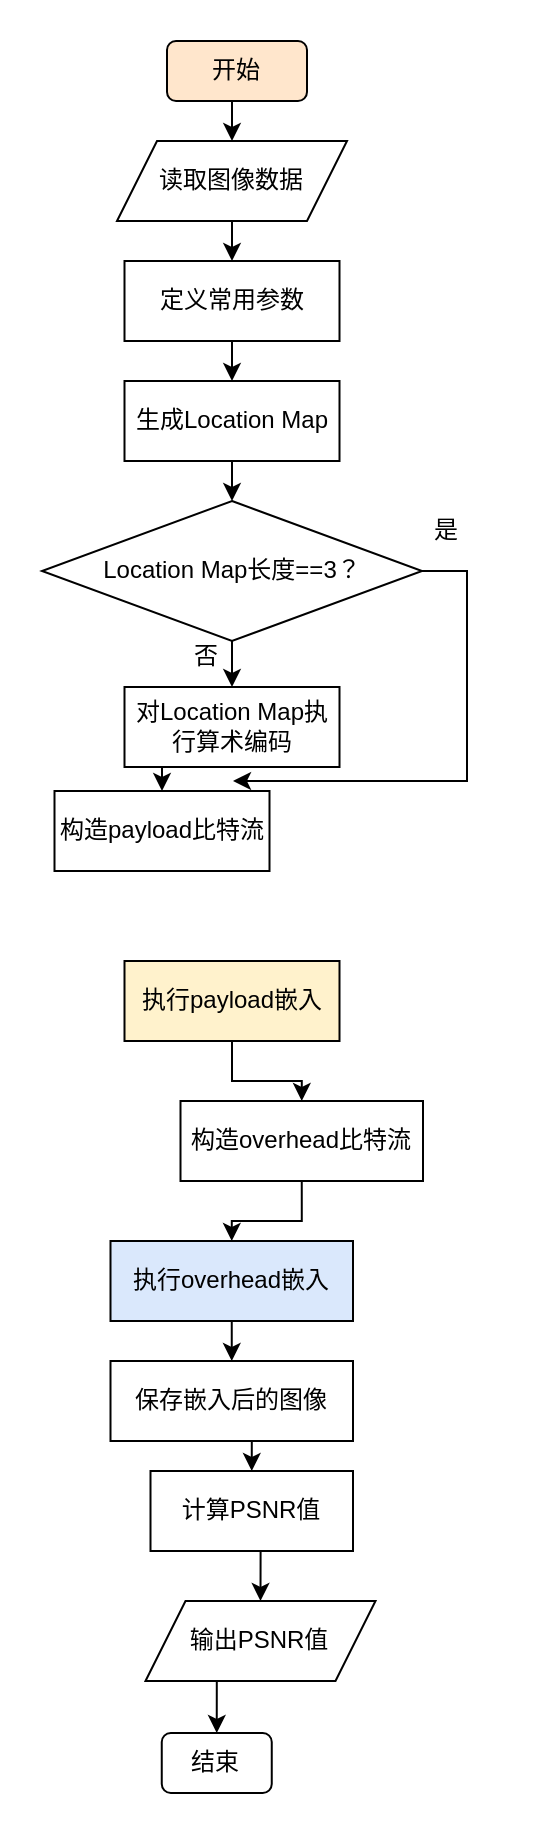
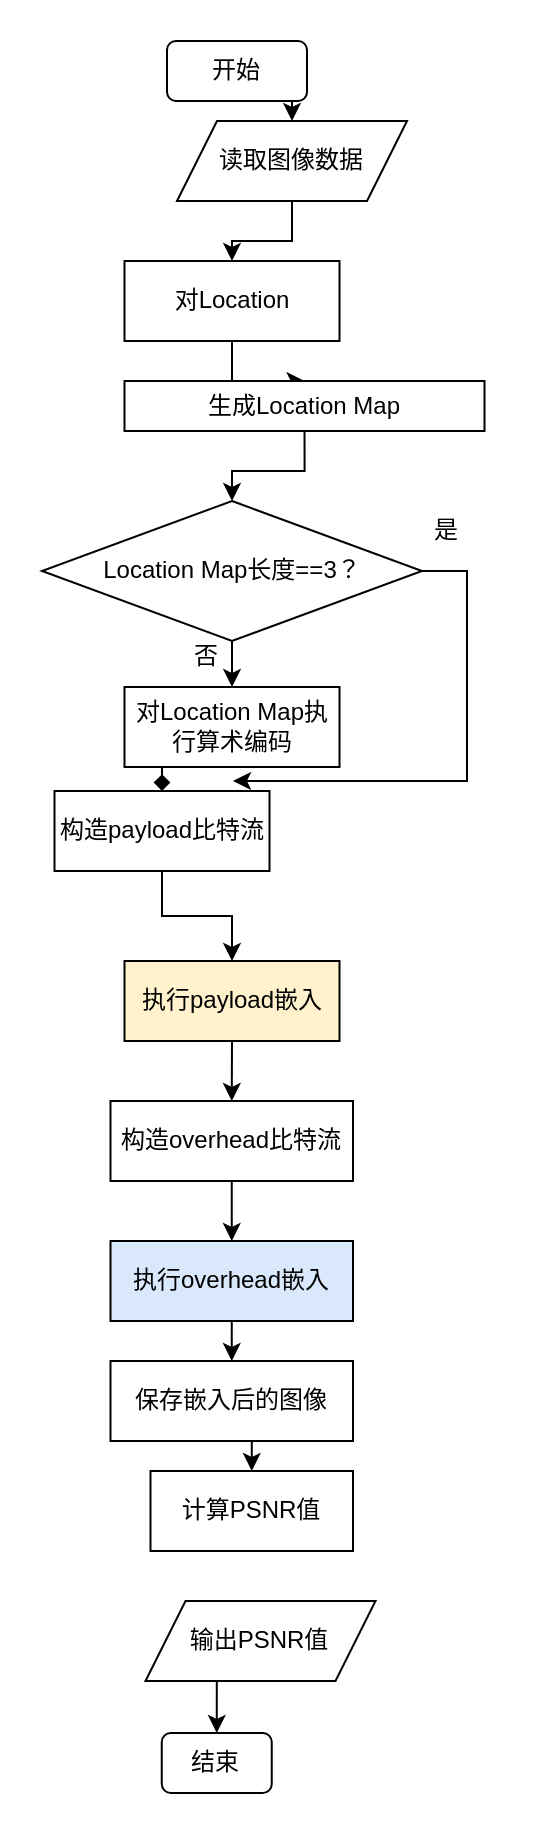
- <mxCell id="3" value="开始" style="rounded=1;whiteSpace=wrap;html=1;fillColor=#ffe6cc;" vertex="1" parent="1"><mxGeometry x="83" y="20" width="70" height="30" as="geometry" /></mxCell>
+ <mxCell id="3" value="开始" style="rounded=1;whiteSpace=wrap;html=1;" vertex="1" parent="1"><mxGeometry x="83" y="20" width="70" height="30" as="geometry" /></mxCell>
- <mxCell id="5" value="读取图像数据" style="shape=parallelogram;perimeter=parallelogramPerimeter;whiteSpace=wrap;html=1;fixedSize=1;" vertex="1" parent="1"><mxGeometry x="58" y="70" width="115" height="40" as="geometry" /></mxCell>
+ <mxCell id="5" value="读取图像数据" style="shape=parallelogram;perimeter=parallelogramPerimeter;whiteSpace=wrap;html=1;fixedSize=1;" vertex="1" parent="1"><mxGeometry x="88" y="60" width="115" height="40" as="geometry" /></mxCell>
- <mxCell id="7" value="定义常用参数" style="rounded=0;whiteSpace=wrap;html=1;" vertex="1" parent="1"><mxGeometry x="61.75" y="130" width="107.5" height="40" as="geometry" /></mxCell>
+ <mxCell id="7" value="对Location" style="rounded=0;whiteSpace=wrap;html=1;" vertex="1" parent="1"><mxGeometry x="61.75" y="130" width="107.5" height="40" as="geometry" /></mxCell>
- <mxCell id="9" value="生成Location Map" style="rounded=0;whiteSpace=wrap;html=1;" vertex="1" parent="1"><mxGeometry x="61.75" y="190" width="107.5" height="40" as="geometry" /></mxCell>
+ <mxCell id="9" value="生成Location Map" style="rounded=0;whiteSpace=wrap;html=1;" vertex="1" parent="1"><mxGeometry x="61.75" y="190" width="180" height="25" as="geometry" /></mxCell>
- <mxCell id="13" style="edgeStyle=orthogonalEdgeStyle;rounded=0;orthogonalLoop=1;jettySize=auto;html=1;exitX=0.5;exitY=1;exitDx=0;exitDy=0;entryX=0.5;entryY=0;entryDx=0;entryDy=0;" edge="1" parent="1" source="14" target="16"><mxGeometry relative="1" as="geometry" /></mxCell>
+ <mxCell id="13" style="edgeStyle=orthogonalEdgeStyle;rounded=0;orthogonalLoop=1;jettySize=auto;html=1;exitX=0.5;exitY=1;exitDx=0;exitDy=0;entryX=0.5;entryY=0;entryDx=0;entryDy=0;endArrow=diamond;" edge="1" parent="1" source="14" target="16"><mxGeometry relative="1" as="geometry" /></mxCell>
+ <mxCell id="15" style="edgeStyle=orthogonalEdgeStyle;rounded=0;orthogonalLoop=1;jettySize=auto;html=1;exitX=0.5;exitY=1;exitDx=0;exitDy=0;entryX=0.5;entryY=0;entryDx=0;entryDy=0;" edge="1" parent="1" source="16" target="18"><mxGeometry relative="1" as="geometry" /></mxCell>
- <mxCell id="20" value="构造overhead比特流" style="rounded=0;whiteSpace=wrap;html=1;" vertex="1" parent="1"><mxGeometry x="89.75" y="550" width="121.25" height="40" as="geometry" /></mxCell>
+ <mxCell id="20" value="构造overhead比特流" style="rounded=0;whiteSpace=wrap;html=1;" vertex="1" parent="1"><mxGeometry x="54.75" y="550" width="121.25" height="40" as="geometry" /></mxCell>
- <mxCell id="25" style="edgeStyle=orthogonalEdgeStyle;rounded=0;orthogonalLoop=1;jettySize=auto;html=1;exitX=0.5;exitY=1;exitDx=0;exitDy=0;entryX=0.5;entryY=0;entryDx=0;entryDy=0;" edge="1" parent="1" source="26" target="31"><mxGeometry relative="1" as="geometry" /></mxCell>
